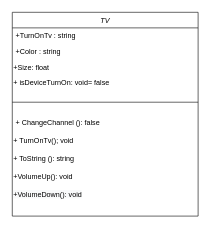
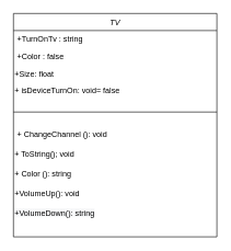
- <mxCell id="4" value="+Color : string&#10;" style="text;align=left;verticalAlign=top;spacingLeft=4;spacingRight=4;overflow=hidden;rotatable=0;points=[[0,0.5],[1,0.5]];portConstraint=eastwest;rounded=0;shadow=0;html=0;" parent="2" vertex="1"><mxGeometry y="52" width="310" height="26" as="geometry" /></mxCell>
+ <mxCell id="4" value="+Color : false&#10;" style="text;align=left;verticalAlign=top;spacingLeft=4;spacingRight=4;overflow=hidden;rotatable=0;points=[[0,0.5],[1,0.5]];portConstraint=eastwest;rounded=0;shadow=0;html=0;" parent="2" vertex="1"><mxGeometry y="52" width="310" height="26" as="geometry" /></mxCell>
- <mxCell id="8" value="+ ChangeChannel (): false" style="text;align=left;verticalAlign=top;spacingLeft=4;spacingRight=4;overflow=hidden;rotatable=0;points=[[0,0.5],[1,0.5]];portConstraint=eastwest;" parent="2" vertex="1"><mxGeometry y="170" width="310" height="30" as="geometry" /></mxCell>
+ <mxCell id="8" value="+ ChangeChannel (): void" style="text;align=left;verticalAlign=top;spacingLeft=4;spacingRight=4;overflow=hidden;rotatable=0;points=[[0,0.5],[1,0.5]];portConstraint=eastwest;" parent="2" vertex="1"><mxGeometry y="170" width="310" height="30" as="geometry" /></mxCell>
- <mxCell id="9" value="+ TurnOnTv(); void" style="text;whiteSpace=wrap;html=1;" vertex="1" parent="2"><mxGeometry y="200" width="310" height="30" as="geometry" /></mxCell>
+ <mxCell id="9" value="+ ToString(); void" style="text;whiteSpace=wrap;html=1;" vertex="1" parent="2"><mxGeometry y="200" width="310" height="30" as="geometry" /></mxCell>
- <mxCell id="10" value="+ ToString (): string" style="text;whiteSpace=wrap;html=1;" vertex="1" parent="2"><mxGeometry y="230" width="310" height="30" as="geometry" /></mxCell>
+ <mxCell id="10" value="+ Color (): string" style="text;whiteSpace=wrap;html=1;" vertex="1" parent="2"><mxGeometry y="230" width="310" height="30" as="geometry" /></mxCell>
- <mxCell id="12" value="&lt;span style=&quot;color: rgb(0 , 0 , 0) ; font-family: &amp;#34;helvetica&amp;#34; ; font-size: 12px ; font-style: normal ; font-weight: 400 ; letter-spacing: normal ; text-align: left ; text-indent: 0px ; text-transform: none ; word-spacing: 0px ; background-color: rgb(248 , 249 , 250) ; display: inline ; float: none&quot;&gt;+VolumeDown(): void&lt;/span&gt;" style="text;whiteSpace=wrap;html=1;" vertex="1" parent="2"><mxGeometry y="290" width="310" height="30" as="geometry" /></mxCell>
+ <mxCell id="12" value="&lt;span style=&quot;color: rgb(0 , 0 , 0) ; font-family: &amp;#34;helvetica&amp;#34; ; font-size: 12px ; font-style: normal ; font-weight: 400 ; letter-spacing: normal ; text-align: left ; text-indent: 0px ; text-transform: none ; word-spacing: 0px ; background-color: rgb(248 , 249 , 250) ; display: inline ; float: none&quot;&gt;+VolumeDown(): string&lt;/span&gt;" style="text;whiteSpace=wrap;html=1;" vertex="1" parent="2"><mxGeometry y="290" width="310" height="30" as="geometry" /></mxCell>
